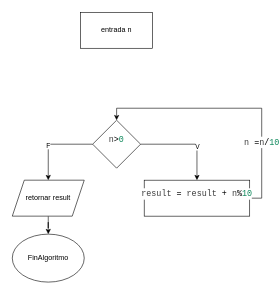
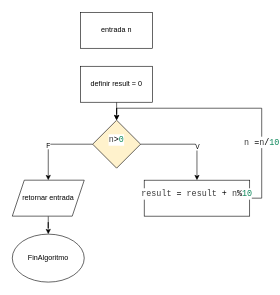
+ <mxCell id="4" value="definir result = 0" style="rounded=0;whiteSpace=wrap;html=1;" vertex="1" parent="1"><mxGeometry x="134" y="110" width="120" height="60" as="geometry" /></mxCell>
+ <mxCell id="3" value="" style="edgeStyle=orthogonalEdgeStyle;rounded=0;orthogonalLoop=1;jettySize=auto;html=1;" edge="1" parent="1" source="4" target="9"><mxGeometry relative="1" as="geometry" /></mxCell>
- <mxCell id="9" value="&#10;&lt;div style=&quot;color: #3b3b3b;background-color: #ffffff;font-family: Consolas, 'Courier New', monospace;font-weight: normal;font-size: 14px;line-height: 19px;white-space: pre;&quot;&gt;&lt;div&gt;&lt;span style=&quot;color: #3b3b3b;&quot;&gt;n&lt;/span&gt;&lt;span style=&quot;color: #000000;&quot;&gt;&amp;gt;&lt;/span&gt;&lt;span style=&quot;color: #098658;&quot;&gt;0&lt;/span&gt;&lt;/div&gt;&lt;/div&gt;&#10;&#10;" style="rhombus;whiteSpace=wrap;html=1;" vertex="1" parent="1"><mxGeometry x="154" y="200" width="80" height="80" as="geometry" /></mxCell>
+ <mxCell id="9" value="&#10;&lt;div style=&quot;color: #3b3b3b;background-color: #ffffff;font-family: Consolas, 'Courier New', monospace;font-weight: normal;font-size: 14px;line-height: 19px;white-space: pre;&quot;&gt;&lt;div&gt;&lt;span style=&quot;color: #3b3b3b;&quot;&gt;n&lt;/span&gt;&lt;span style=&quot;color: #000000;&quot;&gt;&amp;gt;&lt;/span&gt;&lt;span style=&quot;color: #098658;&quot;&gt;0&lt;/span&gt;&lt;/div&gt;&lt;/div&gt;&#10;&#10;" style="rhombus;whiteSpace=wrap;html=1;fillColor=#fff2cc;" vertex="1" parent="1"><mxGeometry x="154" y="200" width="80" height="80" as="geometry" /></mxCell>
- <mxCell id="14" value="retornar result" style="shape=parallelogram;perimeter=parallelogramPerimeter;whiteSpace=wrap;html=1;fixedSize=1;" vertex="1" parent="1"><mxGeometry x="20" y="300" width="120" height="60" as="geometry" /></mxCell>
+ <mxCell id="14" value="retornar entrada" style="shape=parallelogram;perimeter=parallelogramPerimeter;whiteSpace=wrap;html=1;fixedSize=1;" vertex="1" parent="1"><mxGeometry x="20" y="300" width="120" height="60" as="geometry" /></mxCell>
